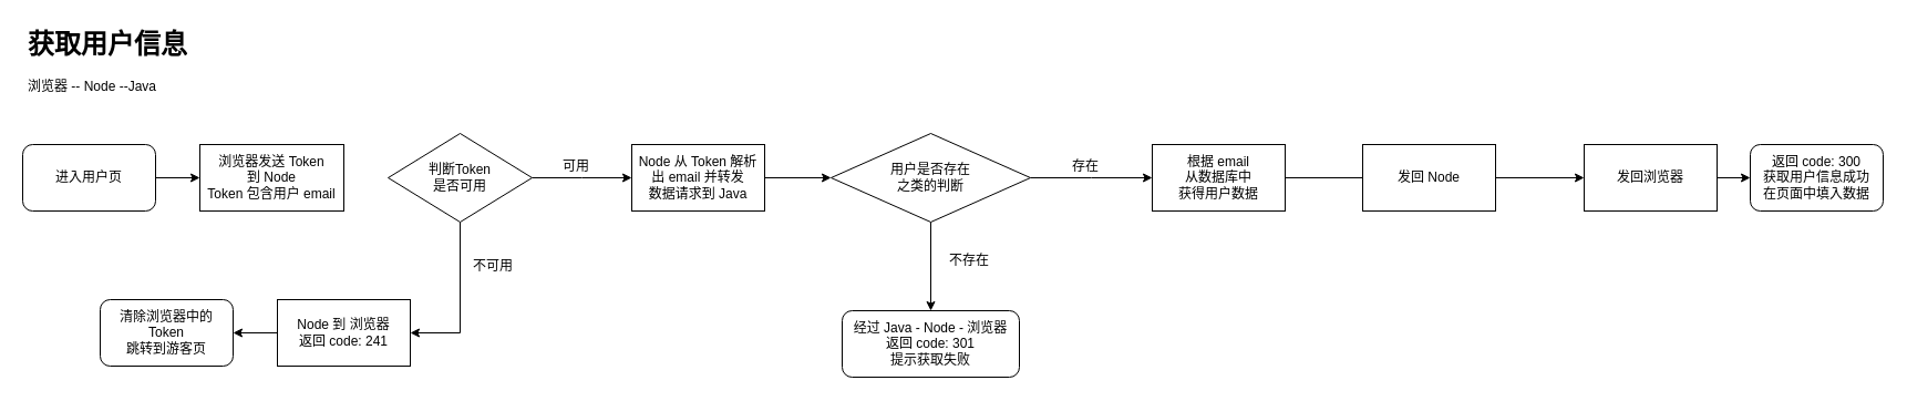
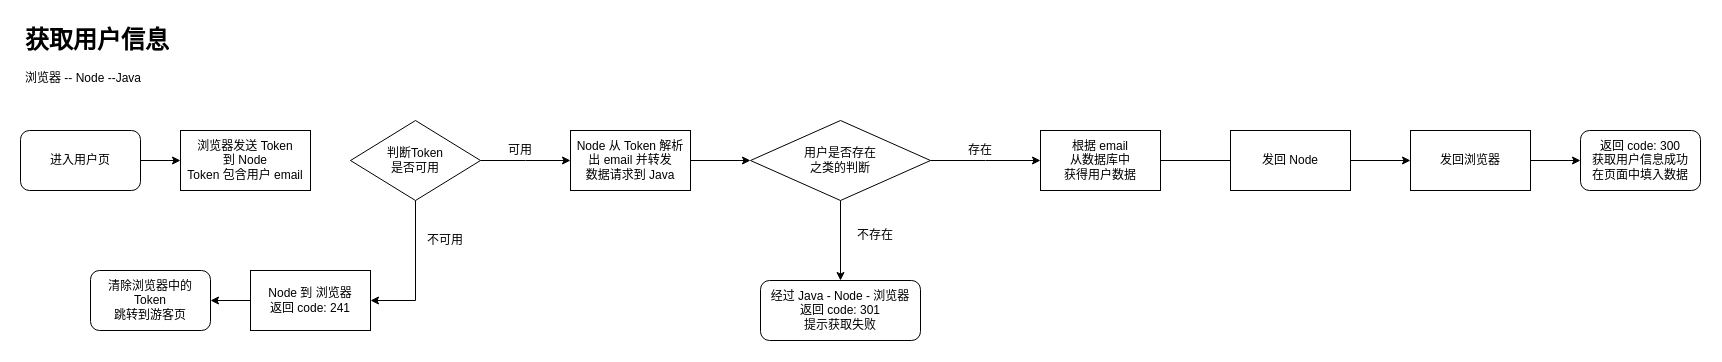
- <mxCell id="24" value="发回浏览器" style="rounded=0;whiteSpace=wrap;html=1;" parent="1" vertex="1"><mxGeometry x="1430" y="130" width="120" height="60" as="geometry" /></mxCell>
+ <mxCell id="24" value="发回浏览器" style="rounded=0;whiteSpace=wrap;html=1;" parent="1" vertex="1"><mxGeometry x="1410" y="130" width="120" height="60" as="geometry" /></mxCell>
